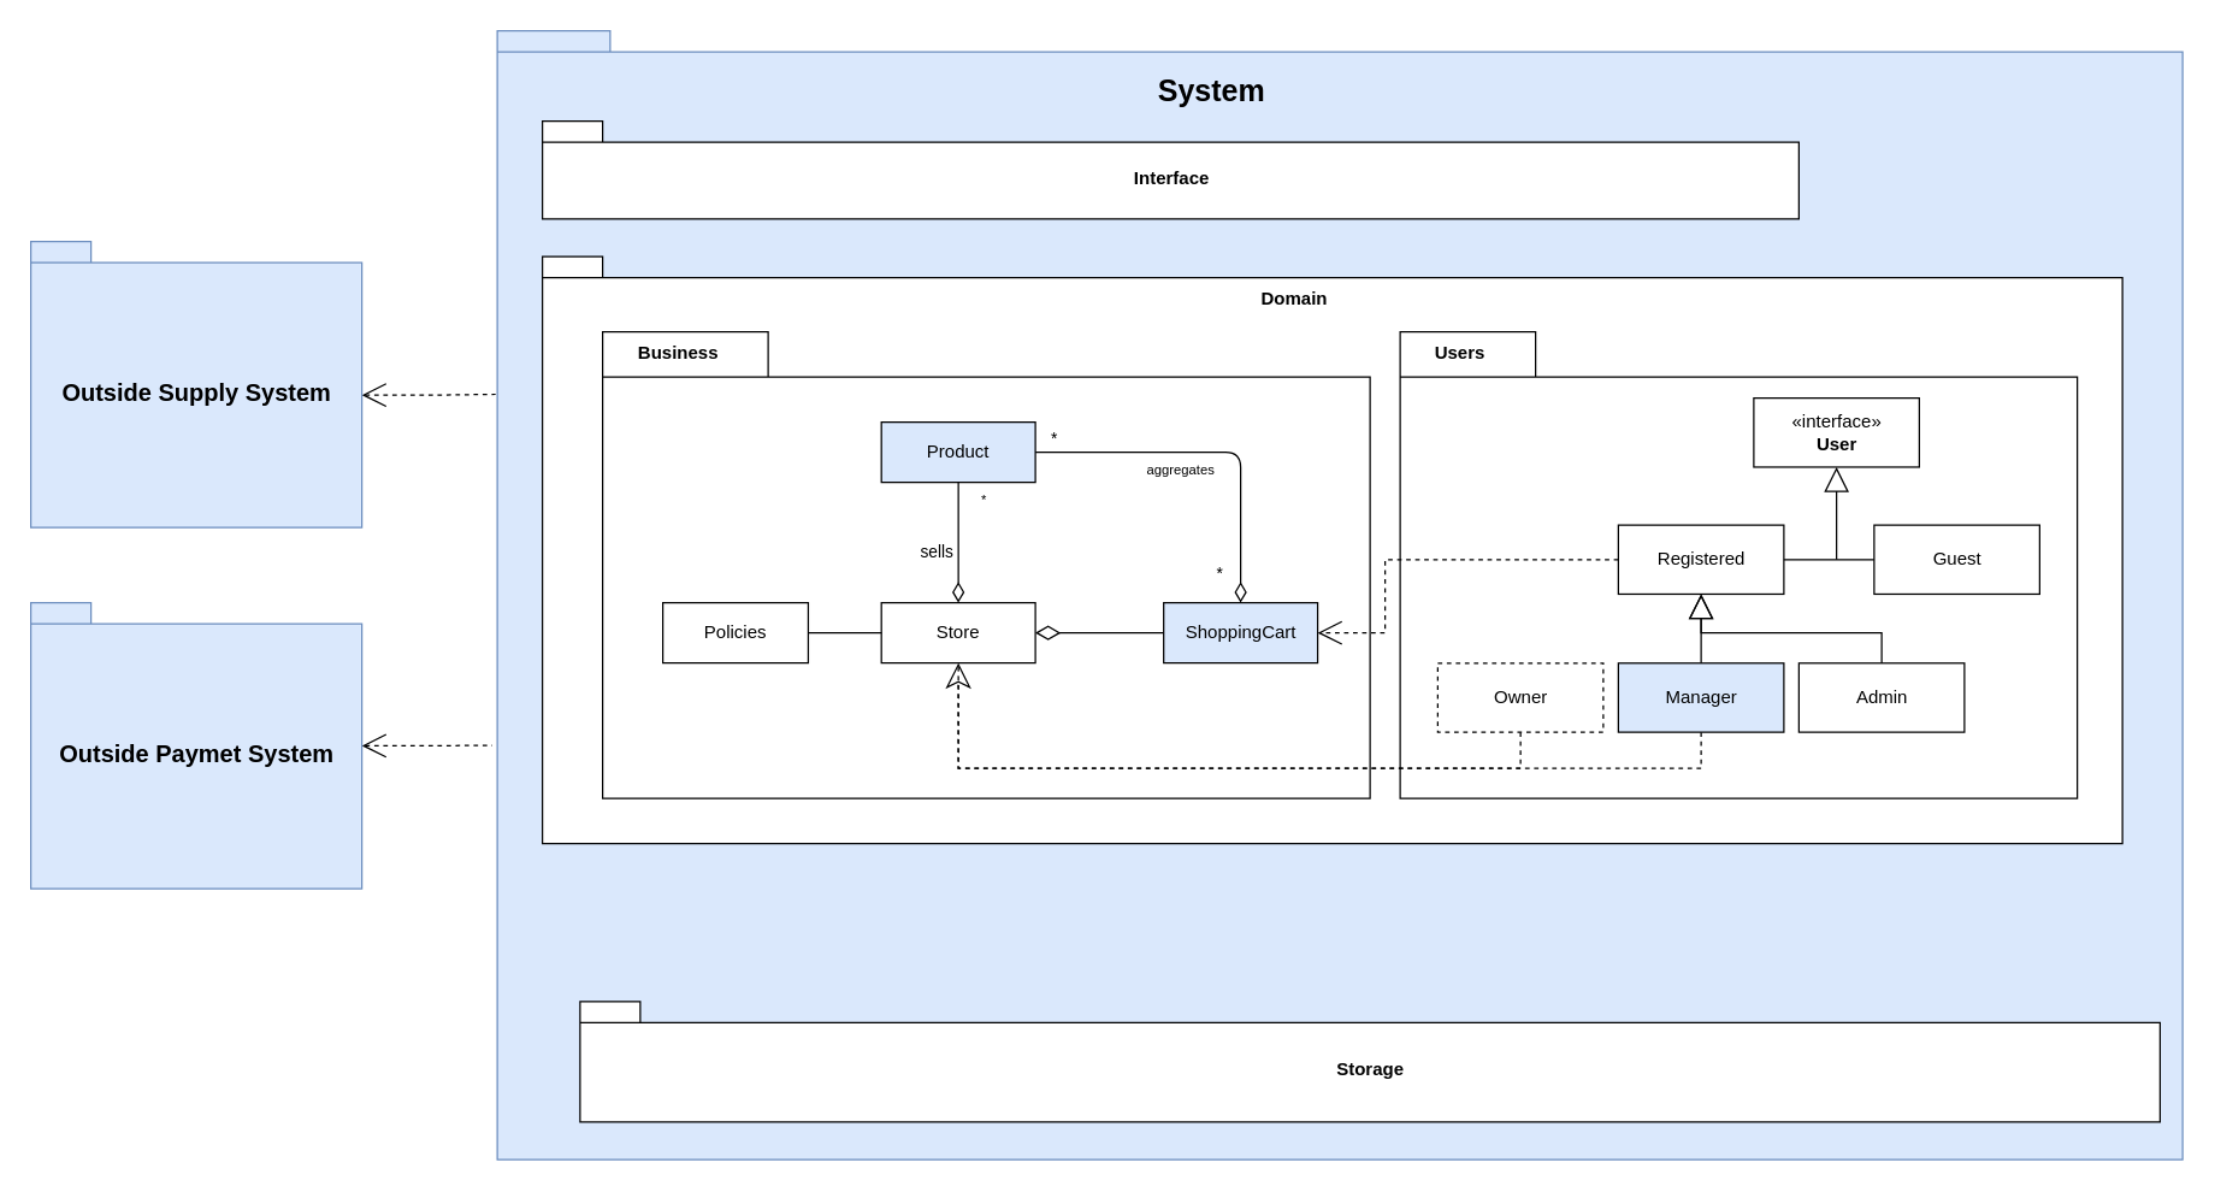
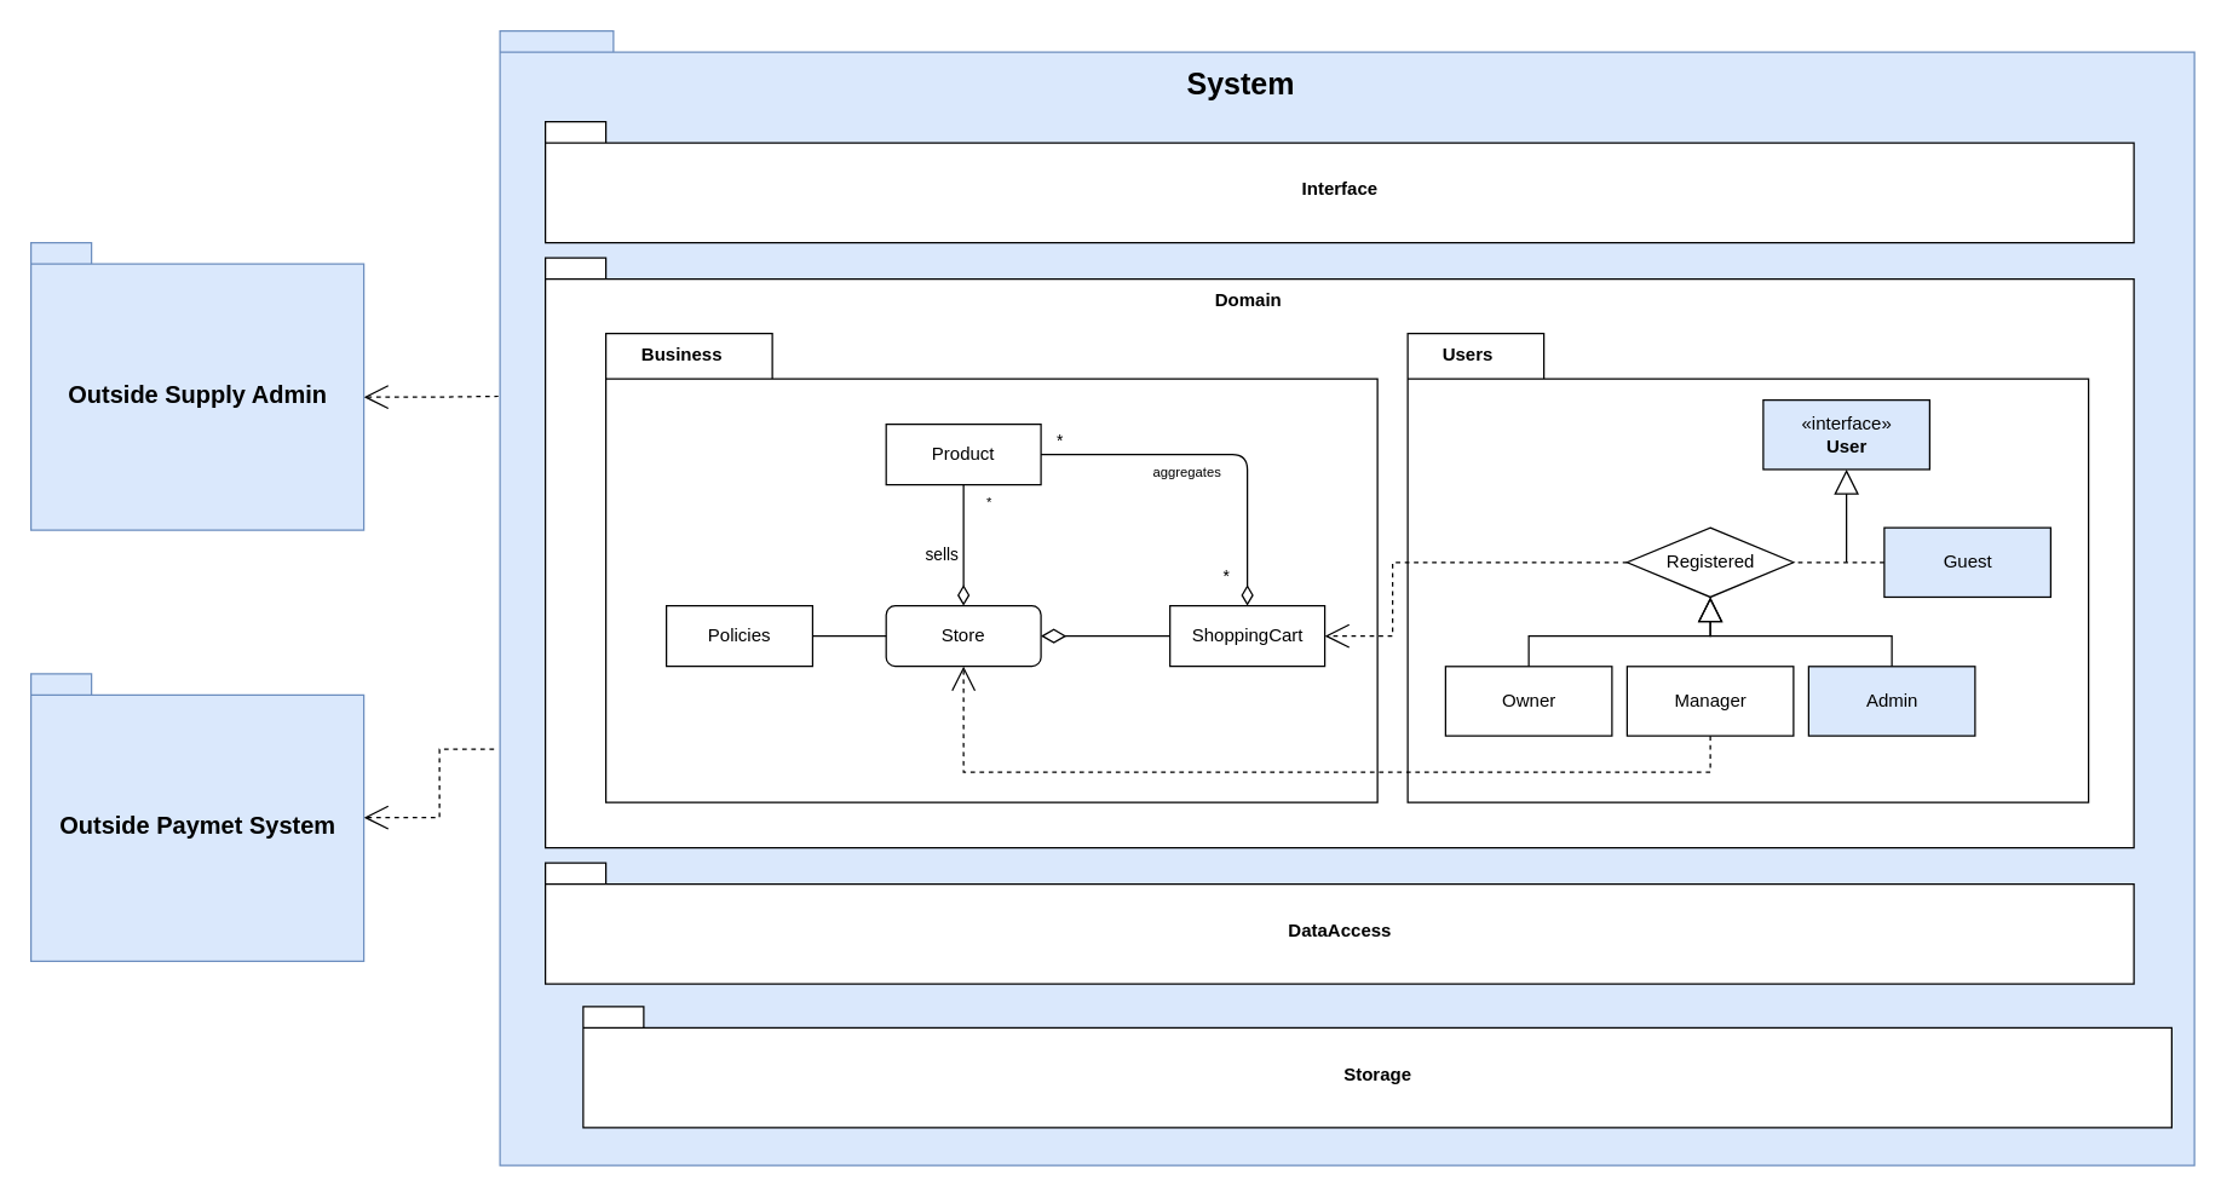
- <mxCell id="26" value="System" style="text;align=center;fontStyle=1;verticalAlign=middle;spacingLeft=3;spacingRight=3;strokeColor=none;rotatable=0;points=[[0,0.5],[1,0.5]];portConstraint=eastwest;fontSize=20;" vertex="1" parent="1"><mxGeometry x="765" y="45" width="80" height="26" as="geometry" /></mxCell>
+ <mxCell id="26" value="System" style="text;align=center;fontStyle=1;verticalAlign=middle;spacingLeft=3;spacingRight=3;strokeColor=none;rotatable=0;points=[[0,0.5],[1,0.5]];portConstraint=eastwest;fontSize=20;" vertex="1" parent="1"><mxGeometry x="780" y="40" width="80" height="26" as="geometry" /></mxCell>
- <mxCell id="4" value="Interface" style="shape=folder;fontStyle=1;spacingTop=10;tabWidth=40;tabHeight=14;tabPosition=left;html=1;" vertex="1" parent="1"><mxGeometry x="360" y="80" width="835" height="65" as="geometry" /></mxCell>
+ <mxCell id="4" value="Interface" style="shape=folder;fontStyle=1;spacingTop=10;tabWidth=40;tabHeight=14;tabPosition=left;html=1;" vertex="1" parent="1"><mxGeometry x="360" y="80" width="1050" height="80" as="geometry" /></mxCell>
- <mxCell id="27" value="Domain" style="text;align=center;fontStyle=1;verticalAlign=middle;spacingLeft=3;spacingRight=3;strokeColor=none;rotatable=0;points=[[0,0.5],[1,0.5]];portConstraint=eastwest;fontSize=12;" vertex="1" parent="1"><mxGeometry x="820" y="184" width="80" height="26" as="geometry" /></mxCell>
+ <mxCell id="27" value="Domain" style="text;align=center;fontStyle=1;verticalAlign=middle;spacingLeft=3;spacingRight=3;strokeColor=none;rotatable=0;points=[[0,0.5],[1,0.5]];portConstraint=eastwest;fontSize=12;" vertex="1" parent="1"><mxGeometry x="785" y="184" width="80" height="26" as="geometry" /></mxCell>
- <mxCell id="7" value="&lt;font style=&quot;font-size: 16px&quot;&gt;Outside Supply System&lt;/font&gt;" style="shape=folder;fontStyle=1;spacingTop=10;tabWidth=40;tabHeight=14;tabPosition=left;html=1;fillColor=#dae8fc;strokeColor=#6c8ebf;" vertex="1" parent="1"><mxGeometry x="20" y="160" width="220" height="190" as="geometry" /></mxCell>
+ <mxCell id="7" value="&lt;font style=&quot;font-size: 16px&quot;&gt;Outside Supply Admin&lt;/font&gt;" style="shape=folder;fontStyle=1;spacingTop=10;tabWidth=40;tabHeight=14;tabPosition=left;html=1;fillColor=#dae8fc;strokeColor=#6c8ebf;" vertex="1" parent="1"><mxGeometry x="20" y="160" width="220" height="190" as="geometry" /></mxCell>
- <mxCell id="25" value="«interface»&lt;br&gt;&lt;b&gt;User&lt;/b&gt;" style="html=1;" vertex="1" parent="14"><mxGeometry x="210" width="110" height="45.868" as="geometry" /></mxCell>
+ <mxCell id="25" value="«interface»&lt;br&gt;&lt;b&gt;User&lt;/b&gt;" style="html=1;fillColor=#dae8fc;" vertex="1" parent="14"><mxGeometry x="210" width="110" height="45.868" as="geometry" /></mxCell>
- <mxCell id="38" value="Product" style="html=1;fillColor=#dae8fc;" vertex="1" parent="28"><mxGeometry x="195.247" y="60" width="102.326" height="40" as="geometry" /></mxCell>
+ <mxCell id="38" value="Product" style="html=1;" vertex="1" parent="28"><mxGeometry x="195.247" y="60" width="102.326" height="40" as="geometry" /></mxCell>
- <mxCell id="19" value="Registered" style="html=1;" vertex="1" parent="14"><mxGeometry x="120" y="84.397" width="110" height="45.868" as="geometry" /></mxCell>
+ <mxCell id="19" value="Registered" style="rhombus;html=1;" vertex="1" parent="14"><mxGeometry x="120" y="84.397" width="110" height="45.868" as="geometry" /></mxCell>
- <mxCell id="20" style="edgeStyle=orthogonalEdgeStyle;rounded=0;orthogonalLoop=1;jettySize=auto;html=1;entryX=1;entryY=0.5;entryDx=0;entryDy=0;startArrow=none;startFill=0;startSize=14;endArrow=none;endFill=0;endSize=14;" edge="1" parent="14" source="15" target="19"><mxGeometry relative="1" as="geometry" /></mxCell>
+ <mxCell id="20" style="edgeStyle=orthogonalEdgeStyle;rounded=0;orthogonalLoop=1;jettySize=auto;html=1;entryX=1;entryY=0.5;entryDx=0;entryDy=0;startArrow=none;startFill=0;startSize=14;endArrow=none;endFill=0;endSize=14;dashed=1;" edge="1" parent="14" source="15" target="19"><mxGeometry relative="1" as="geometry" /></mxCell>
- <mxCell id="15" value="Guest" style="html=1;" vertex="1" parent="14"><mxGeometry x="290" y="84.397" width="110" height="45.868" as="geometry" /></mxCell>
+ <mxCell id="15" value="Guest" style="html=1;fillColor=#dae8fc;" vertex="1" parent="14"><mxGeometry x="290" y="84.397" width="110" height="45.868" as="geometry" /></mxCell>
- <mxCell id="34" value="Store" style="html=1;" vertex="1" parent="33"><mxGeometry y="90" width="102.326" height="40" as="geometry" /></mxCell>
+ <mxCell id="34" value="Store" style="html=1;rounded=1;" vertex="1" parent="33"><mxGeometry y="90" width="102.326" height="40" as="geometry" /></mxCell>
- <mxCell id="35" value="ShoppingCart" style="html=1;fillColor=#dae8fc;" vertex="1" parent="33"><mxGeometry x="187.598" y="90" width="102.326" height="40" as="geometry" /></mxCell>
+ <mxCell id="35" value="ShoppingCart" style="html=1;" vertex="1" parent="33"><mxGeometry x="187.598" y="90" width="102.326" height="40" as="geometry" /></mxCell>
+ <mxCell id="21" style="edgeStyle=orthogonalEdgeStyle;rounded=0;orthogonalLoop=1;jettySize=auto;html=1;entryX=0.5;entryY=1;entryDx=0;entryDy=0;startArrow=none;startFill=0;startSize=14;endArrow=block;endFill=0;endSize=14;exitX=0.5;exitY=0;exitDx=0;exitDy=0;" edge="1" parent="14" source="16" target="19"><mxGeometry relative="1" as="geometry"><Array as="points"><mxPoint x="55" y="156" /><mxPoint x="175" y="156" /></Array></mxGeometry></mxCell>
- <mxCell id="22" style="edgeStyle=orthogonalEdgeStyle;rounded=0;orthogonalLoop=1;jettySize=auto;html=1;entryX=0.5;entryY=1;entryDx=0;entryDy=0;startArrow=none;startFill=0;startSize=14;endArrow=block;endFill=0;endSize=14;" edge="1" parent="14" source="17" target="19"><mxGeometry relative="1" as="geometry" /></mxCell>
- <mxCell id="16" value="Owner" style="html=1;dashed=1;" vertex="1" parent="14"><mxGeometry y="176.132" width="110" height="45.868" as="geometry" /></mxCell>
+ <mxCell id="16" value="Owner" style="html=1;" vertex="1" parent="14"><mxGeometry y="176.132" width="110" height="45.868" as="geometry" /></mxCell>
- <mxCell id="17" value="Manager" style="html=1;fillColor=#dae8fc;" vertex="1" parent="14"><mxGeometry x="120" y="176.132" width="110" height="45.868" as="geometry" /></mxCell>
+ <mxCell id="17" value="Manager" style="html=1;" vertex="1" parent="14"><mxGeometry x="120" y="176.132" width="110" height="45.868" as="geometry" /></mxCell>
- <mxCell id="18" value="Admin" style="html=1;" vertex="1" parent="14"><mxGeometry x="240" y="176.132" width="110" height="45.868" as="geometry" /></mxCell>
+ <mxCell id="18" value="Admin" style="html=1;fillColor=#dae8fc;" vertex="1" parent="14"><mxGeometry x="240" y="176.132" width="110" height="45.868" as="geometry" /></mxCell>
- <mxCell id="46" style="edgeStyle=orthogonalEdgeStyle;rounded=0;orthogonalLoop=1;jettySize=auto;html=1;entryX=0.5;entryY=1;entryDx=0;entryDy=0;dashed=1;startArrow=none;startFill=0;startSize=14;endArrow=classic;endFill=0;endSize=14;fontSize=12;" edge="1" parent="1" source="17" target="34"><mxGeometry relative="1" as="geometry"><Array as="points"><mxPoint x="1130" y="510" /><mxPoint x="636" y="510" /></Array></mxGeometry></mxCell>
+ <mxCell id="46" style="edgeStyle=orthogonalEdgeStyle;rounded=0;orthogonalLoop=1;jettySize=auto;html=1;entryX=0.5;entryY=1;entryDx=0;entryDy=0;dashed=1;startArrow=none;startFill=0;startSize=14;endArrow=open;endFill=0;endSize=14;fontSize=12;" edge="1" parent="1" source="17" target="34"><mxGeometry relative="1" as="geometry"><Array as="points"><mxPoint x="1130" y="510" /><mxPoint x="636" y="510" /></Array></mxGeometry></mxCell>
- <mxCell id="9" value="&lt;font style=&quot;font-size: 16px&quot;&gt;Outside Paymet System&lt;/font&gt;" style="shape=folder;fontStyle=1;spacingTop=10;tabWidth=40;tabHeight=14;tabPosition=left;html=1;fillColor=#dae8fc;strokeColor=#6c8ebf;" vertex="1" parent="1"><mxGeometry x="20" y="400" width="220" height="190" as="geometry" /></mxCell>
+ <mxCell id="9" value="&lt;font style=&quot;font-size: 16px&quot;&gt;Outside Paymet System&lt;/font&gt;" style="shape=folder;fontStyle=1;spacingTop=10;tabWidth=40;tabHeight=14;tabPosition=left;html=1;fillColor=#dae8fc;strokeColor=#6c8ebf;" vertex="1" parent="1"><mxGeometry x="20" y="445" width="220" height="190" as="geometry" /></mxCell>
- <mxCell id="45" style="edgeStyle=orthogonalEdgeStyle;rounded=0;orthogonalLoop=1;jettySize=auto;html=1;entryX=0.5;entryY=1;entryDx=0;entryDy=0;dashed=1;startArrow=none;startFill=0;startSize=14;endArrow=none;endFill=0;endSize=14;fontSize=12;" edge="1" parent="1" source="16" target="34"><mxGeometry relative="1" as="geometry"><Array as="points"><mxPoint x="1010" y="510" /><mxPoint x="636" y="510" /></Array></mxGeometry></mxCell>
+ <mxCell id="10" value="DataAccess" style="shape=folder;fontStyle=1;spacingTop=10;tabWidth=40;tabHeight=14;tabPosition=left;html=1;" vertex="1" parent="1"><mxGeometry x="360" y="570" width="1050" height="80" as="geometry" /></mxCell>
